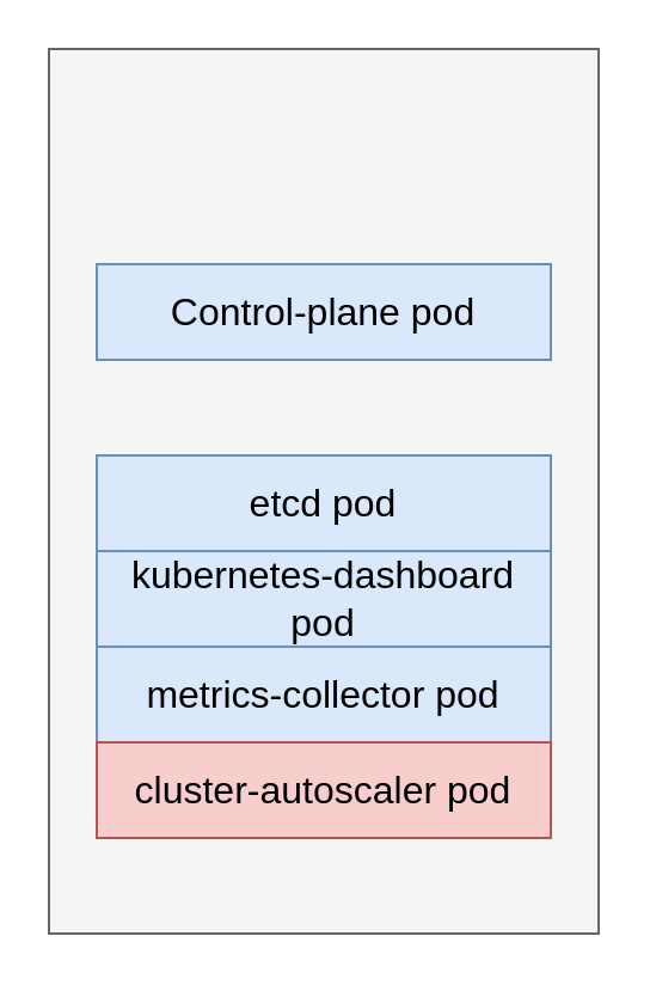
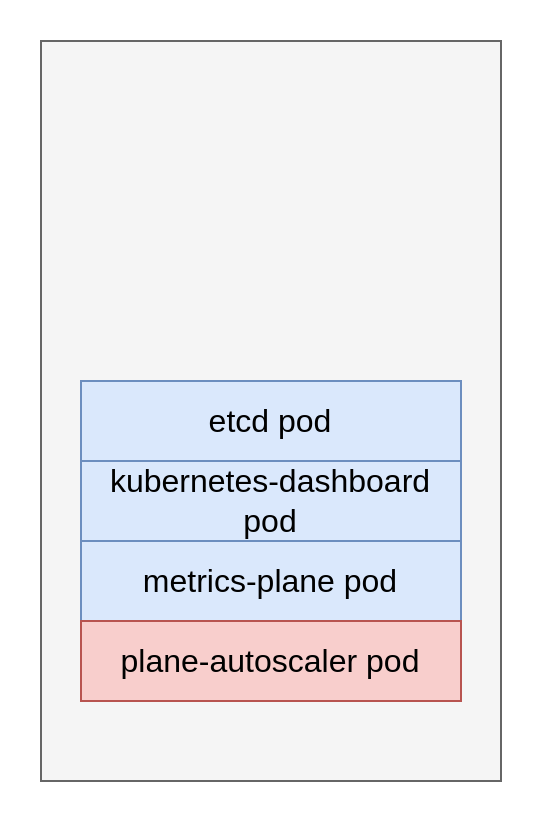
- <mxCell id="3" value="&lt;font style=&quot;font-size: 16px&quot;&gt;Control-plane pod&lt;/font&gt;" style="rounded=0;whiteSpace=wrap;html=1;fillColor=#dae8fc;strokeColor=#6c8ebf;" vertex="1" parent="1"><mxGeometry x="40" y="110" width="190" height="40" as="geometry" /></mxCell>
- <mxCell id="6" value="&lt;font style=&quot;font-size: 16px&quot;&gt;metrics-collector pod&lt;br&gt;&lt;/font&gt;" style="rounded=0;whiteSpace=wrap;html=1;fillColor=#dae8fc;strokeColor=#6c8ebf;" vertex="1" parent="1"><mxGeometry x="40" y="270" width="190" height="40" as="geometry" /></mxCell>
+ <mxCell id="6" value="&lt;font style=&quot;font-size: 16px&quot;&gt;metrics-plane pod&lt;br&gt;&lt;/font&gt;" style="rounded=0;whiteSpace=wrap;html=1;fillColor=#dae8fc;strokeColor=#6c8ebf;" vertex="1" parent="1"><mxGeometry x="40" y="270" width="190" height="40" as="geometry" /></mxCell>
- <mxCell id="7" value="&lt;font style=&quot;font-size: 16px&quot;&gt;cluster-autoscaler&lt;/font&gt;&lt;font style=&quot;font-size: 16px&quot;&gt; pod&lt;br&gt;&lt;/font&gt;" style="rounded=0;whiteSpace=wrap;html=1;fillColor=#f8cecc;strokeColor=#b85450;" vertex="1" parent="1"><mxGeometry x="40" y="310" width="190" height="40" as="geometry" /></mxCell>
+ <mxCell id="7" value="&lt;font style=&quot;font-size: 16px&quot;&gt;plane-autoscaler&lt;/font&gt;&lt;font style=&quot;font-size: 16px&quot;&gt; pod&lt;br&gt;&lt;/font&gt;" style="rounded=0;whiteSpace=wrap;html=1;fillColor=#f8cecc;strokeColor=#b85450;" vertex="1" parent="1"><mxGeometry x="40" y="310" width="190" height="40" as="geometry" /></mxCell>
